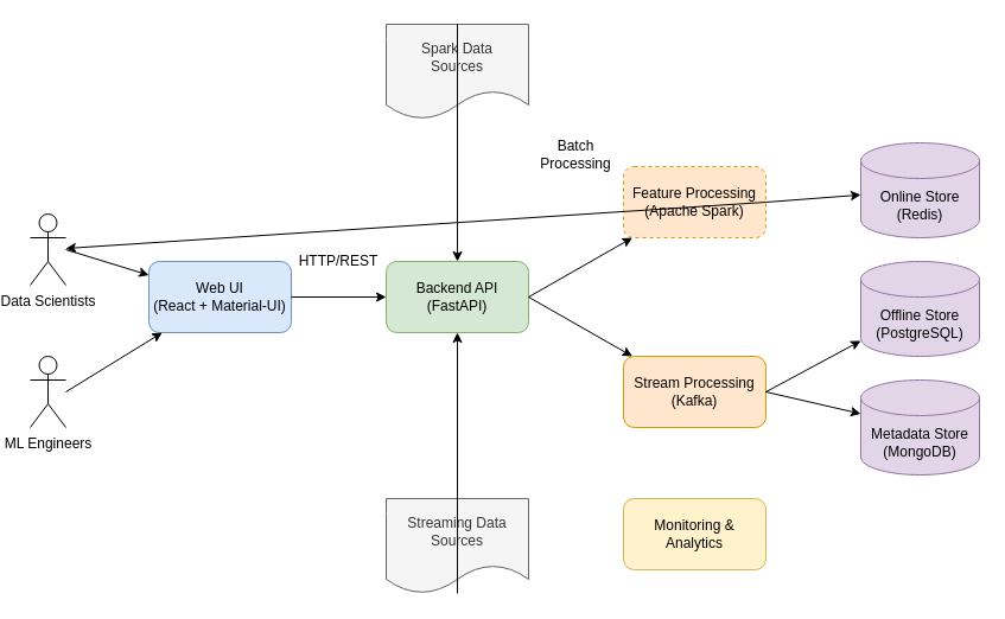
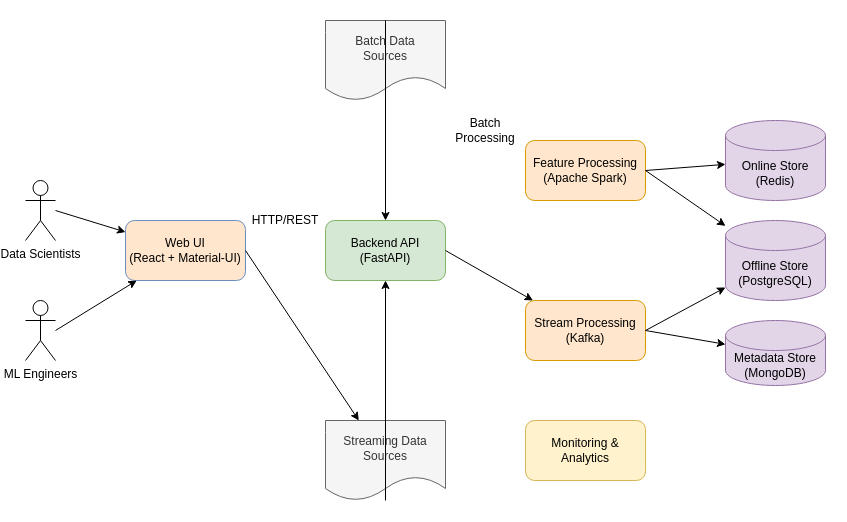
- <mxCell id="11" value="Spark Data&#10;Sources" style="shape=document;whiteSpace=wrap;html=1;boundedLbl=1;fillColor=#f5f5f5;strokeColor=#666666;fontColor=#333333;" vertex="1" parent="1"><mxGeometry x="320" y="20" width="120" height="80" as="geometry" /></mxCell>
+ <mxCell id="11" value="Batch Data&#10;Sources" style="shape=document;whiteSpace=wrap;html=1;boundedLbl=1;fillColor=#f5f5f5;strokeColor=#666666;fontColor=#333333;" vertex="1" parent="1"><mxGeometry x="320" y="20" width="120" height="80" as="geometry" /></mxCell>
- <mxCell id="6" value="Feature Processing&#10;(Apache Spark)" style="rounded=1;whiteSpace=wrap;html=1;fillColor=#ffe6cc;strokeColor=#d79b00;dashed=1;" vertex="1" parent="1"><mxGeometry x="520" y="140" width="120" height="60" as="geometry" /></mxCell>
+ <mxCell id="6" value="Feature Processing&#10;(Apache Spark)" style="rounded=1;whiteSpace=wrap;html=1;fillColor=#ffe6cc;strokeColor=#d79b00;" vertex="1" parent="1"><mxGeometry x="520" y="140" width="120" height="60" as="geometry" /></mxCell>
- <mxCell id="20" value="" style="endArrow=classic;html=1;exitX=1;exitY=0.5;exitY=0.5;" edge="1" parent="1" source="6" target="2"><mxGeometry width="50" height="50" relative="1" as="geometry" /></mxCell>
+ <mxCell id="20" value="" style="endArrow=classic;html=1;exitX=1;exitY=0.5;entryX=0;exitY=0.5;" edge="1" parent="1" source="6" target="9"><mxGeometry width="50" height="50" relative="1" as="geometry" /></mxCell>
- <mxCell id="17" value="" style="endArrow=classic;html=1;exitX=1;exitY=0.5;entryX=0;exitY=0.5;" edge="1" parent="1" source="5" target="6"><mxGeometry width="50" height="50" relative="1" as="geometry" /></mxCell>
- <mxCell id="4" value="Web UI&#10;(React + Material-UI)" style="rounded=1;whiteSpace=wrap;html=1;fillColor=#dae8fc;strokeColor=#6c8ebf;" vertex="1" parent="1"><mxGeometry x="120" y="220" width="120" height="60" as="geometry" /></mxCell>
+ <mxCell id="4" value="Web UI&#10;(React + Material-UI)" style="rounded=1;whiteSpace=wrap;html=1;fillColor=#ffe6cc;strokeColor=#6c8ebf;" vertex="1" parent="1"><mxGeometry x="120" y="220" width="120" height="60" as="geometry" /></mxCell>
- <mxCell id="16" value="" style="endArrow=classic;html=1;exitX=1;exitY=0.5;entryX=0;exitY=0.5;" edge="1" parent="1" source="4" target="5"><mxGeometry width="50" height="50" relative="1" as="geometry" /></mxCell>
+ <mxCell id="16" value="" style="endArrow=classic;html=1;exitX=1;exitY=0.5;exitY=0.5;" edge="1" parent="1" source="4" target="12"><mxGeometry width="50" height="50" relative="1" as="geometry" /></mxCell>
- <mxCell id="10" value="Metadata Store&#10;(MongoDB)" style="shape=cylinder3;whiteSpace=wrap;html=1;boundedLbl=1;backgroundOutline=1;size=15;fillColor=#e1d5e7;strokeColor=#9673a6;" vertex="1" parent="1"><mxGeometry x="720" y="320" width="100" height="80" as="geometry" /></mxCell>
+ <mxCell id="10" value="Metadata Store&#10;(MongoDB)" style="shape=cylinder3;whiteSpace=wrap;html=1;boundedLbl=1;backgroundOutline=1;size=15;fillColor=#e1d5e7;strokeColor=#9673a6;" vertex="1" parent="1"><mxGeometry x="720" y="320" width="100" height="65" as="geometry" /></mxCell>
